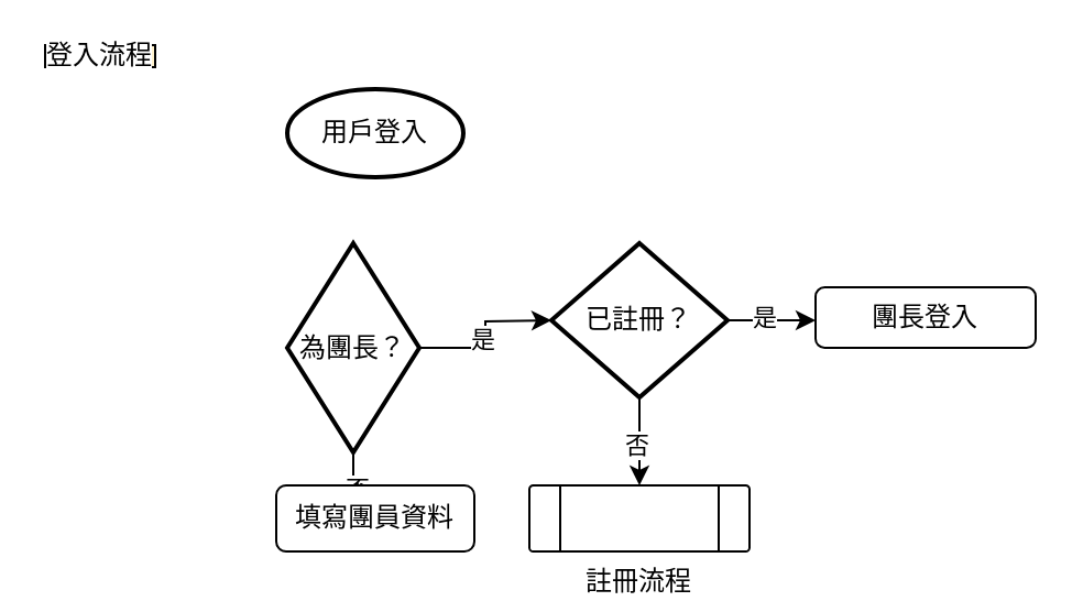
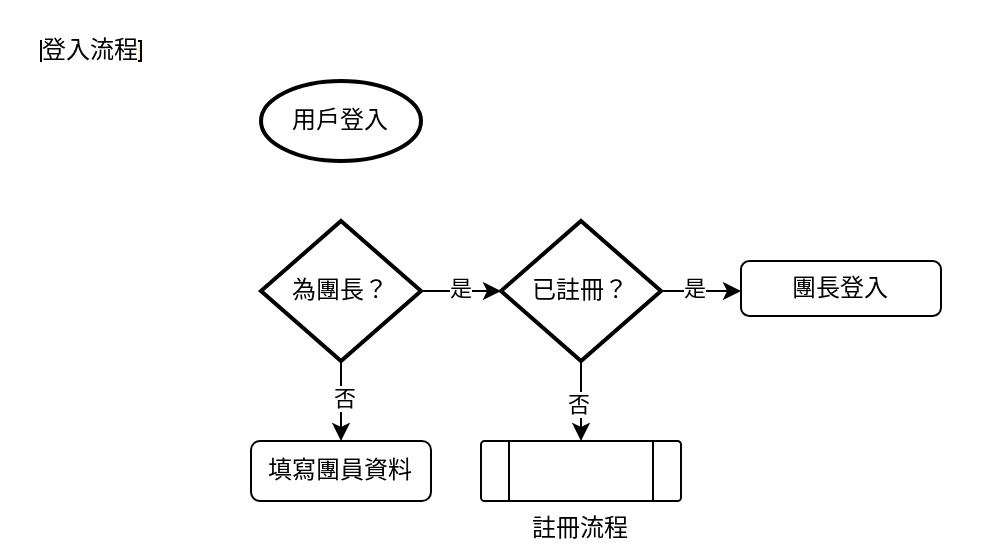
- <mxCell id="8" value="為團長？" style="strokeWidth=2;html=1;shape=mxgraph.flowchart.decision;whiteSpace=wrap;" vertex="1" parent="1"><mxGeometry x="130" y="110" width="60" height="95" as="geometry" /></mxCell>
+ <mxCell id="8" value="為團長？" style="strokeWidth=2;html=1;shape=mxgraph.flowchart.decision;whiteSpace=wrap;" vertex="1" parent="1"><mxGeometry x="130" y="110" width="80" height="70" as="geometry" /></mxCell>
